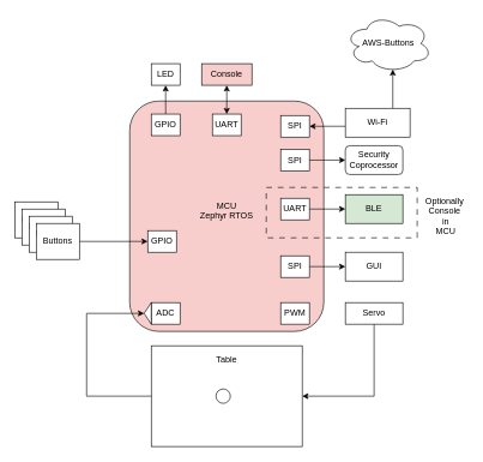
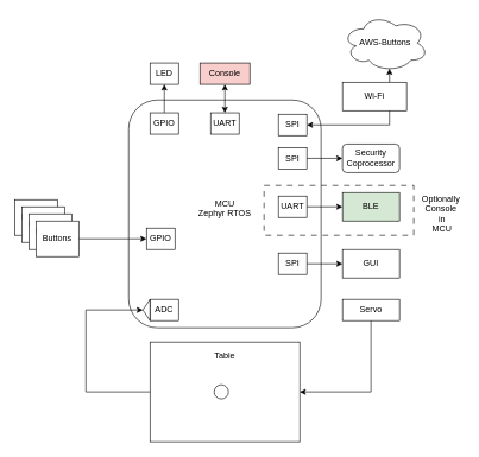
- <mxCell id="18" value="Wi-Fi" style="rounded=0;whiteSpace=wrap;html=1;" vertex="1" parent="1"><mxGeometry x="480" y="150" width="90" height="40" as="geometry" /></mxCell>
+ <mxCell id="18" value="Wi-Fi" style="rounded=0;whiteSpace=wrap;html=1;" vertex="1" parent="1"><mxGeometry x="480" y="115" width="90" height="40" as="geometry" /></mxCell>
- <mxCell id="3" value="MCU&lt;div&gt;Zephyr RTOS&lt;/div&gt;&lt;div&gt;&lt;br&gt;&lt;/div&gt;" style="rounded=1;whiteSpace=wrap;html=1;fillColor=#f8cecc;" vertex="1" parent="1"><mxGeometry x="180" y="140" width="270" height="320" as="geometry" /></mxCell>
+ <mxCell id="3" value="MCU&lt;div&gt;Zephyr RTOS&lt;/div&gt;&lt;div&gt;&lt;br&gt;&lt;/div&gt;" style="rounded=1;whiteSpace=wrap;html=1;" vertex="1" parent="1"><mxGeometry x="180" y="140" width="270" height="320" as="geometry" /></mxCell>
- <mxCell id="11" value="PWM" style="rounded=0;whiteSpace=wrap;html=1;" vertex="1" parent="1"><mxGeometry x="390" y="420" width="40" height="30" as="geometry" /></mxCell>
